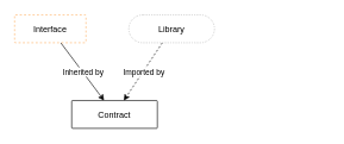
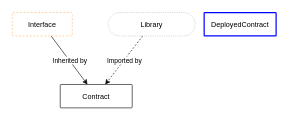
- <mxCell id="6" value="Library" style="rounded=1;whiteSpace=wrap;html=1;arcSize=50;strokeColor=#999999;dashed=1;dashPattern=1 2;" vertex="1" parent="1"><mxGeometry x="180" y="20" width="120" height="39" as="geometry" /></mxCell>
+ <mxCell id="6" value="Library" style="rounded=1;whiteSpace=wrap;html=1;arcSize=50;strokeColor=#999999;dashed=1;dashPattern=1 2;" vertex="1" parent="1"><mxGeometry x="180" y="20" width="145" height="39" as="geometry" /></mxCell>
+ <mxCell id="2" value="DeployedContract" style="rounded=1;whiteSpace=wrap;html=1;arcSize=3;strokeWidth=2;strokeColor=#0000FF;" vertex="1" parent="1"><mxGeometry x="340" y="20" width="120" height="39" as="geometry" /></mxCell>
